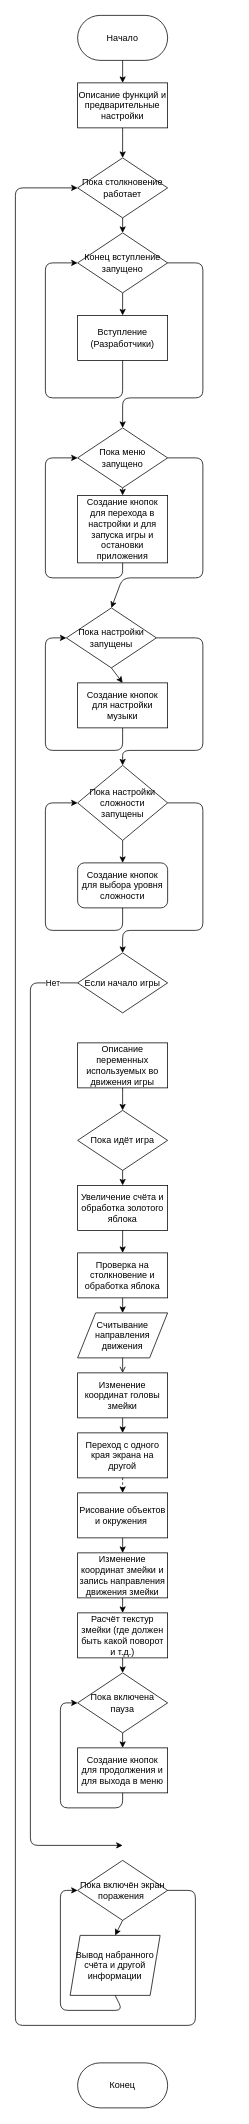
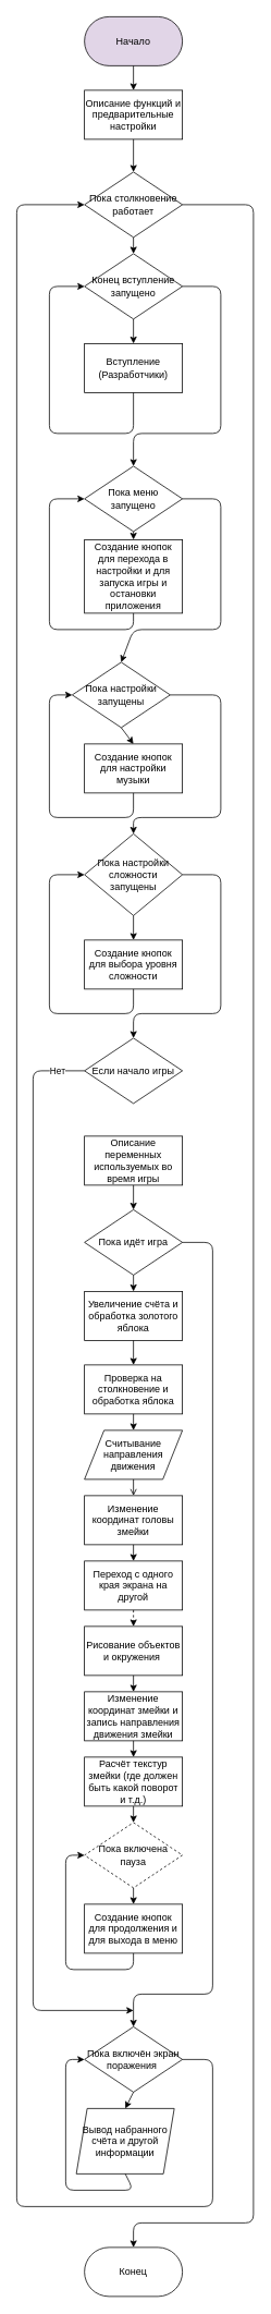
- <mxCell id="2" value="Начало" style="rounded=1;whiteSpace=wrap;html=1;arcSize=50;" vertex="1" parent="1"><mxGeometry x="103" y="20" width="120" height="60" as="geometry" /></mxCell>
+ <mxCell id="2" value="Начало" style="rounded=1;whiteSpace=wrap;html=1;arcSize=50;fillColor=#e1d5e7;" vertex="1" parent="1"><mxGeometry x="103" y="20" width="120" height="60" as="geometry" /></mxCell>
- <mxCell id="26" value="Создание кнопок для выбора уровня сложности" style="whiteSpace=wrap;html=1;rounded=1;" vertex="1" parent="1"><mxGeometry x="103" y="1150" width="120" height="60" as="geometry" /></mxCell>
+ <mxCell id="26" value="Создание кнопок для выбора уровня сложности" style="rounded=0;whiteSpace=wrap;html=1;" vertex="1" parent="1"><mxGeometry x="103" y="1150" width="120" height="60" as="geometry" /></mxCell>
- <mxCell id="31" value="Описание переменных используемых во движения игры" style="rounded=0;whiteSpace=wrap;html=1;" vertex="1" parent="1"><mxGeometry x="103" y="1390" width="120" height="60" as="geometry" /></mxCell>
+ <mxCell id="31" value="Описание переменных используемых во время игры" style="rounded=0;whiteSpace=wrap;html=1;" vertex="1" parent="1"><mxGeometry x="103" y="1390" width="120" height="60" as="geometry" /></mxCell>
+ <mxCell id="35" value="" style="endArrow=classic;html=1;exitX=1;exitY=0.5;exitDx=0;exitDy=0;entryX=0.5;entryY=0;entryDx=0;entryDy=0;" edge="1" parent="1" source="32" target="57"><mxGeometry width="50" height="50" relative="1" as="geometry"><mxPoint x="350" y="1580" as="sourcePoint" /><mxPoint x="400" y="1530" as="targetPoint" /><Array as="points"><mxPoint x="260" y="1520" /><mxPoint x="260" y="2440" /><mxPoint x="163" y="2440" /></Array></mxGeometry></mxCell>
- <mxCell id="52" value="Пока включена пауза" style="rhombus;whiteSpace=wrap;html=1;" vertex="1" parent="1"><mxGeometry x="103" y="2230" width="120" height="80" as="geometry" /></mxCell>
+ <mxCell id="52" value="Пока включена пауза" style="rhombus;whiteSpace=wrap;html=1;dashed=1;" vertex="1" parent="1"><mxGeometry x="103" y="2230" width="120" height="80" as="geometry" /></mxCell>
+ <mxCell id="9" value="" style="endArrow=classic;html=1;exitX=1;exitY=0.5;exitDx=0;exitDy=0;entryX=0.5;entryY=0;entryDx=0;entryDy=0;" edge="1" parent="1" source="6" target="3"><mxGeometry width="50" height="50" relative="1" as="geometry"><mxPoint x="223" y="250" as="sourcePoint" /><mxPoint x="163" y="2740" as="targetPoint" /><Array as="points"><mxPoint x="310" y="250" /><mxPoint x="310" y="2720" /><mxPoint x="163" y="2720" /></Array></mxGeometry></mxCell>
